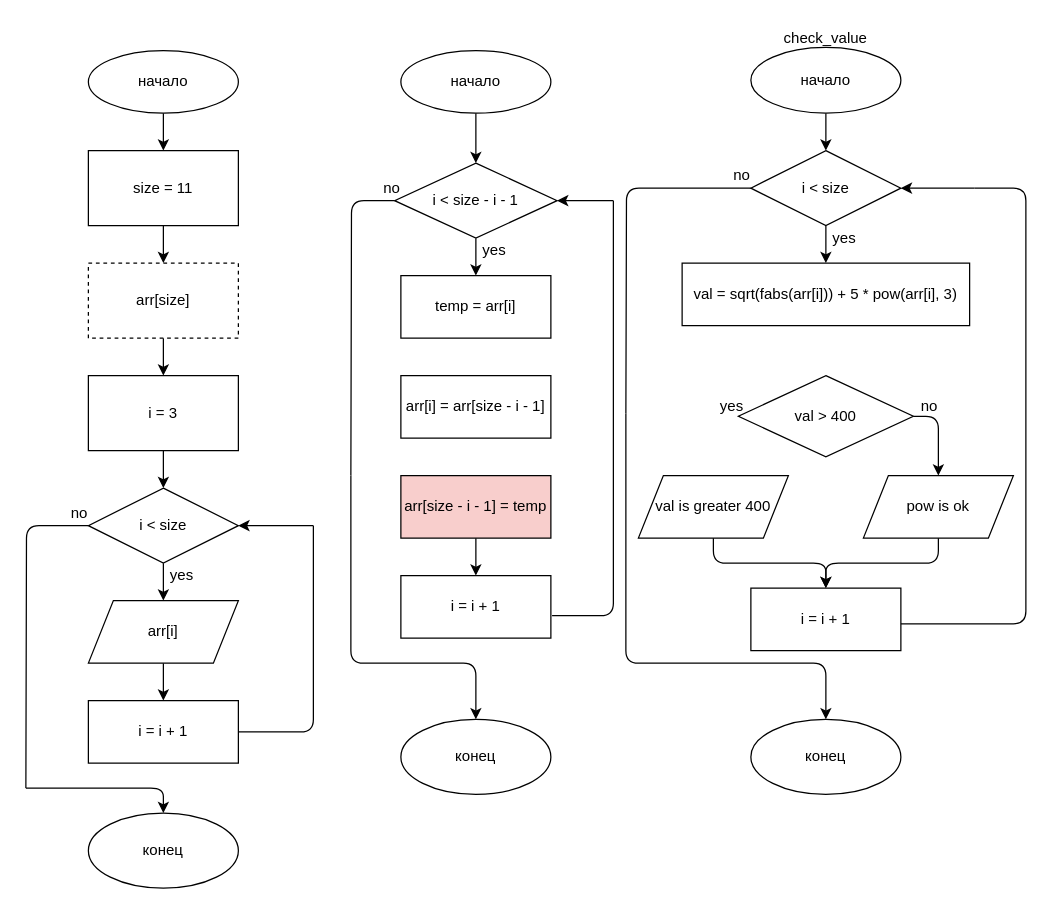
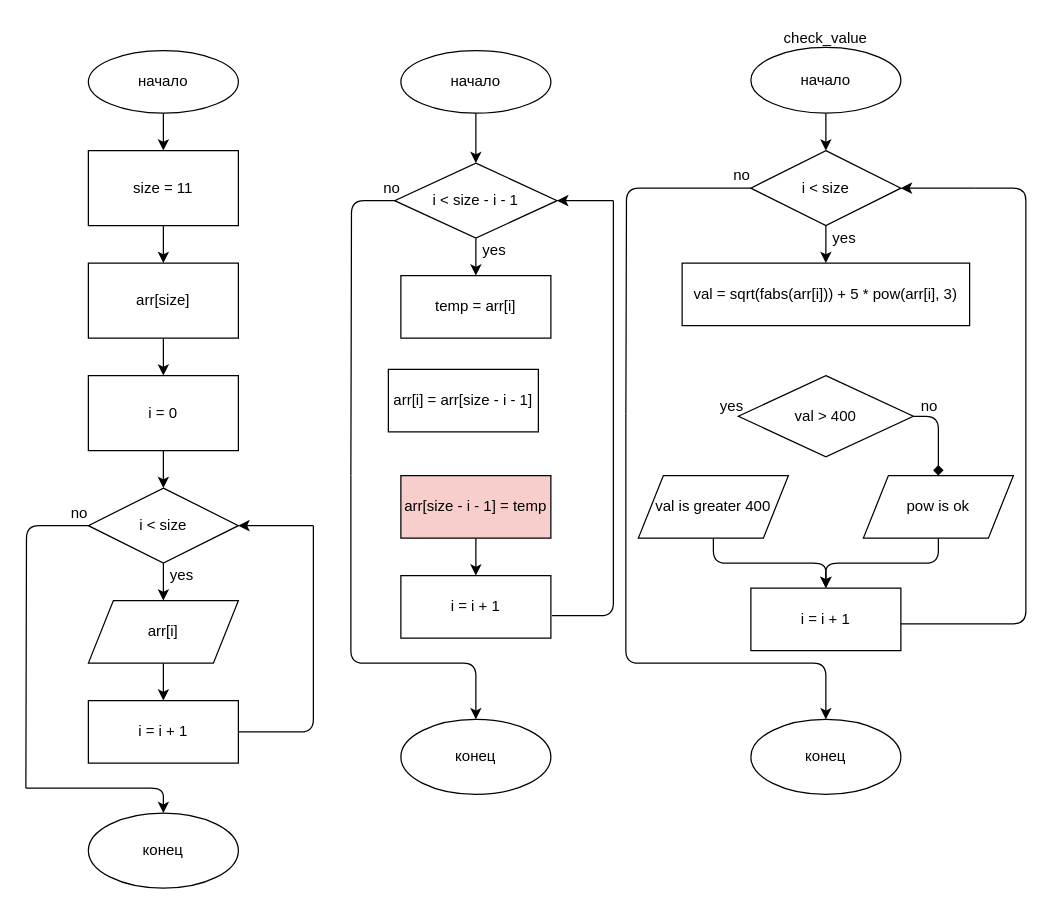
- <mxCell id="8" value="arr[size]" style="rounded=0;whiteSpace=wrap;html=1;dashed=1;" vertex="1" parent="1"><mxGeometry x="70" y="210" width="120" height="60" as="geometry" /></mxCell>
+ <mxCell id="8" value="arr[size]" style="rounded=0;whiteSpace=wrap;html=1;" vertex="1" parent="1"><mxGeometry x="70" y="210" width="120" height="60" as="geometry" /></mxCell>
- <mxCell id="27" value="arr[i] = arr[size - i - 1]" style="rounded=0;whiteSpace=wrap;html=1;" vertex="1" parent="1"><mxGeometry x="320" y="300" width="120" height="50" as="geometry" /></mxCell>
+ <mxCell id="27" value="arr[i] = arr[size - i - 1]" style="rounded=0;whiteSpace=wrap;html=1;" vertex="1" parent="1"><mxGeometry x="310" y="295" width="120" height="50" as="geometry" /></mxCell>
- <mxCell id="13" value="i = 3" style="rounded=0;whiteSpace=wrap;html=1;" vertex="1" parent="1"><mxGeometry x="70" y="300" width="120" height="60" as="geometry" /></mxCell>
+ <mxCell id="13" value="i = 0" style="rounded=0;whiteSpace=wrap;html=1;" vertex="1" parent="1"><mxGeometry x="70" y="300" width="120" height="60" as="geometry" /></mxCell>
- <mxCell id="48" value="" style="endArrow=classic;html=1;exitX=1;exitY=0.5;exitDx=0;exitDy=0;edgeStyle=orthogonalEdgeStyle;endFill=1;" edge="1" parent="1" source="45" target="47"><mxGeometry width="50" height="50" relative="1" as="geometry"><mxPoint x="480" y="400" as="sourcePoint" /><mxPoint x="770" y="360" as="targetPoint" /></mxGeometry></mxCell>
+ <mxCell id="48" value="" style="endArrow=diamond;html=1;exitX=1;exitY=0.5;exitDx=0;exitDy=0;edgeStyle=orthogonalEdgeStyle;endFill=1;" edge="1" parent="1" source="45" target="47"><mxGeometry width="50" height="50" relative="1" as="geometry"><mxPoint x="480" y="400" as="sourcePoint" /><mxPoint x="770" y="360" as="targetPoint" /></mxGeometry></mxCell>
